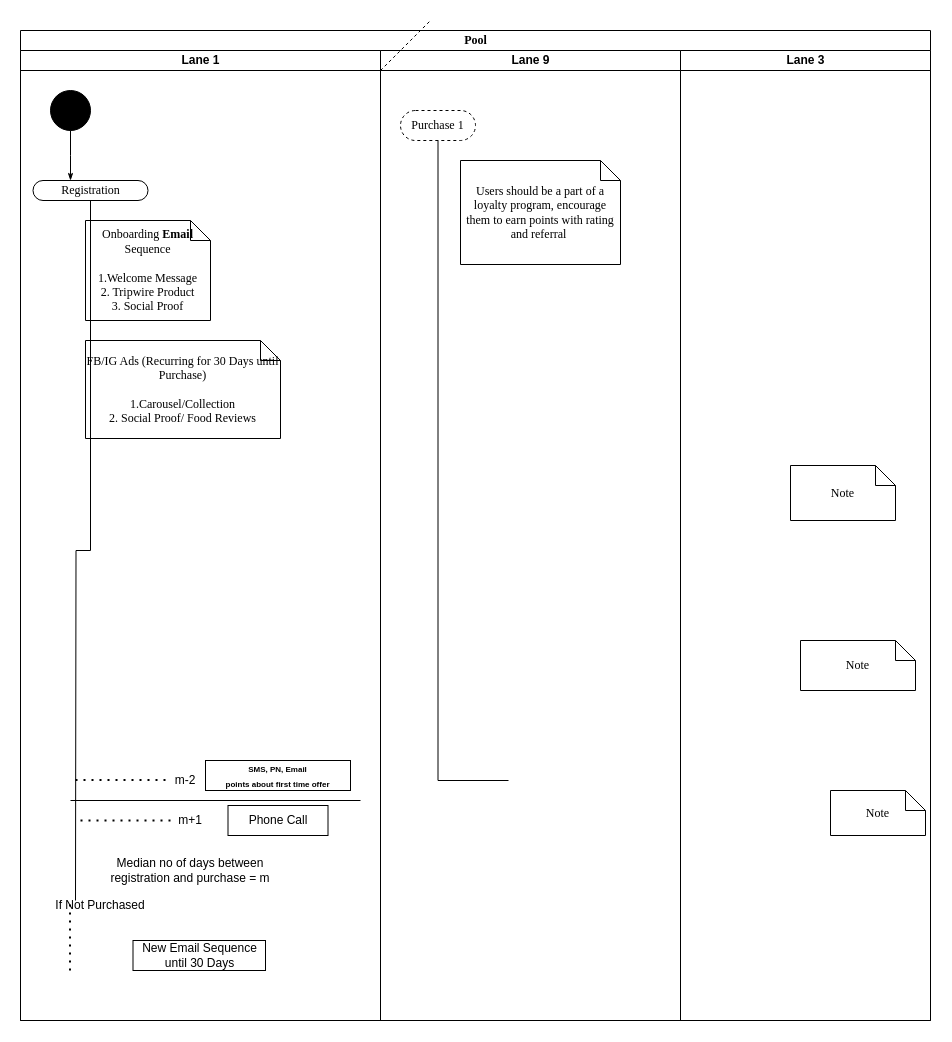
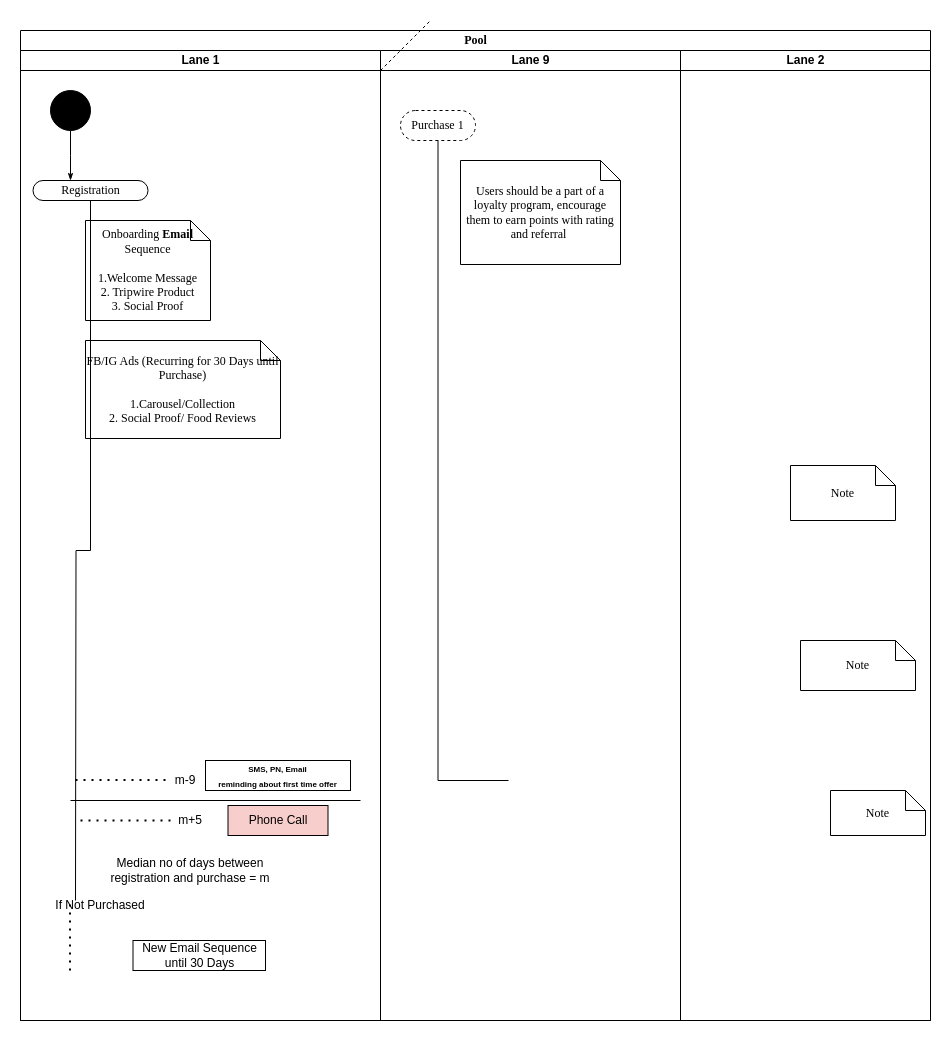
- <mxCell id="24" value="Lane 3" style="swimlane;html=1;startSize=20;" parent="2" vertex="1"><mxGeometry x="660" y="20" width="250" height="970" as="geometry" /></mxCell>
+ <mxCell id="24" value="Lane 2" style="swimlane;html=1;startSize=20;" parent="2" vertex="1"><mxGeometry x="660" y="20" width="250" height="970" as="geometry" /></mxCell>
- <mxCell id="19" value="&lt;font style=&quot;font-size: 8px&quot;&gt;&lt;b&gt;SMS, PN, Email&lt;br&gt;points about first time offer&lt;/b&gt;&lt;/font&gt;" style="rounded=0;whiteSpace=wrap;html=1;" vertex="1" parent="3"><mxGeometry x="185" y="710" width="145" height="30" as="geometry" /></mxCell>
+ <mxCell id="19" value="&lt;font style=&quot;font-size: 8px&quot;&gt;&lt;b&gt;SMS, PN, Email&lt;br&gt;reminding about first time offer&lt;/b&gt;&lt;/font&gt;" style="rounded=0;whiteSpace=wrap;html=1;" vertex="1" parent="3"><mxGeometry x="185" y="710" width="145" height="30" as="geometry" /></mxCell>
- <mxCell id="17" value="m-2" style="text;html=1;strokeColor=none;fillColor=none;align=center;verticalAlign=middle;whiteSpace=wrap;rounded=0;" vertex="1" parent="3"><mxGeometry x="65" y="720" width="200" height="20" as="geometry" /></mxCell>
+ <mxCell id="17" value="m-9" style="text;html=1;strokeColor=none;fillColor=none;align=center;verticalAlign=middle;whiteSpace=wrap;rounded=0;" vertex="1" parent="3"><mxGeometry x="65" y="720" width="200" height="20" as="geometry" /></mxCell>
- <mxCell id="16" value="m+1" style="text;html=1;strokeColor=none;fillColor=none;align=center;verticalAlign=middle;whiteSpace=wrap;rounded=0;" vertex="1" parent="3"><mxGeometry x="70" y="760" width="200" height="20" as="geometry" /></mxCell>
+ <mxCell id="16" value="m+5" style="text;html=1;strokeColor=none;fillColor=none;align=center;verticalAlign=middle;whiteSpace=wrap;rounded=0;" vertex="1" parent="3"><mxGeometry x="70" y="760" width="200" height="20" as="geometry" /></mxCell>
- <mxCell id="18" value="Phone Call" style="rounded=0;whiteSpace=wrap;html=1;" vertex="1" parent="3"><mxGeometry x="207.5" y="755" width="100" height="30" as="geometry" /></mxCell>
+ <mxCell id="18" value="Phone Call" style="rounded=0;whiteSpace=wrap;html=1;fillColor=#f8cecc;" vertex="1" parent="3"><mxGeometry x="207.5" y="755" width="100" height="30" as="geometry" /></mxCell>
